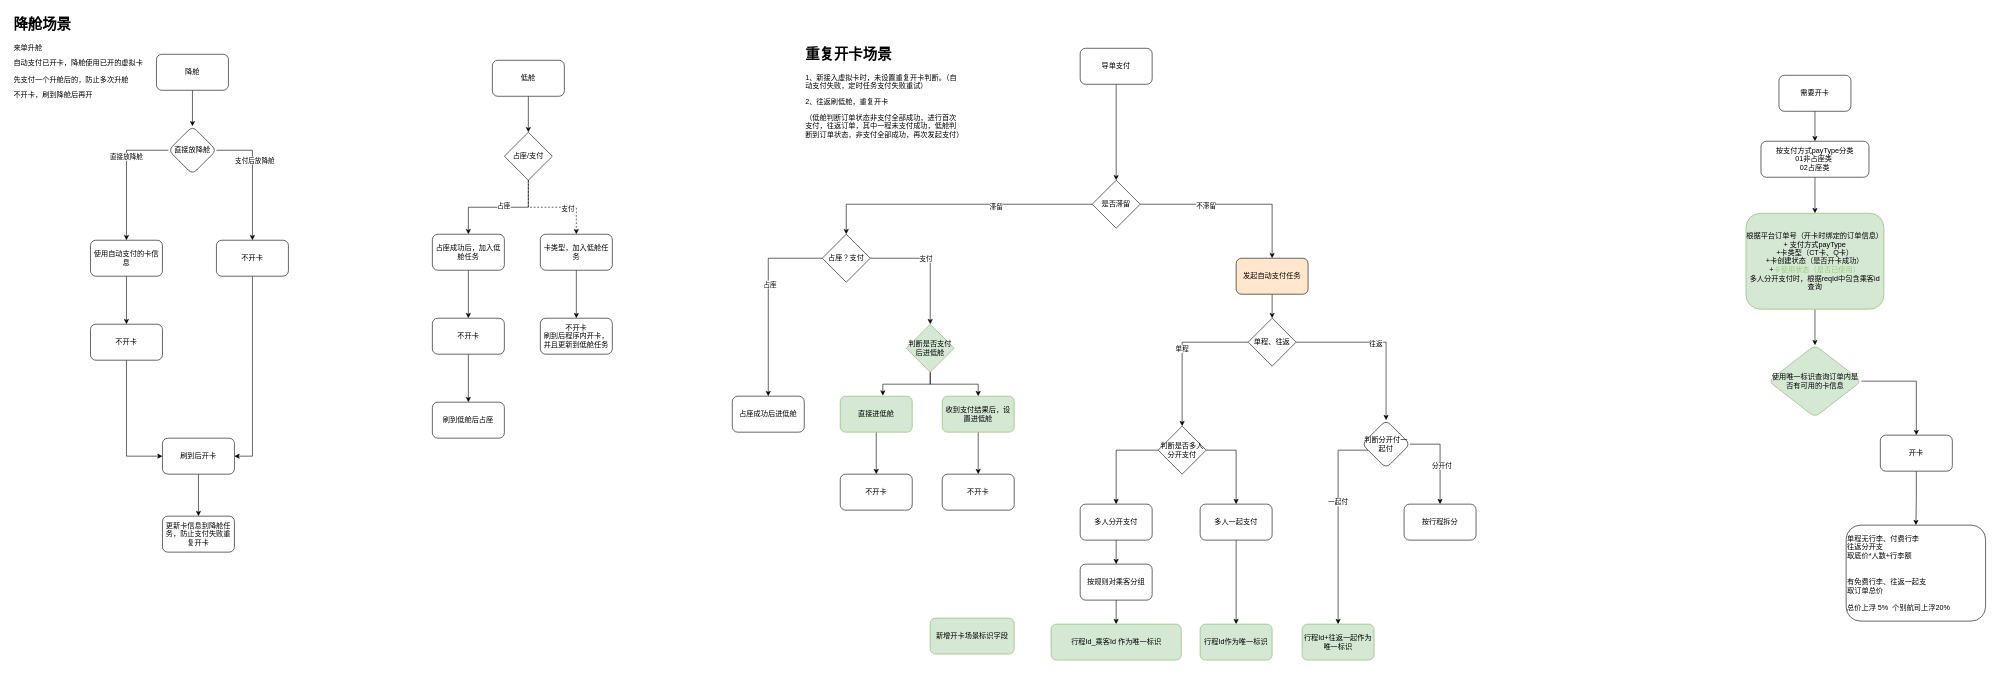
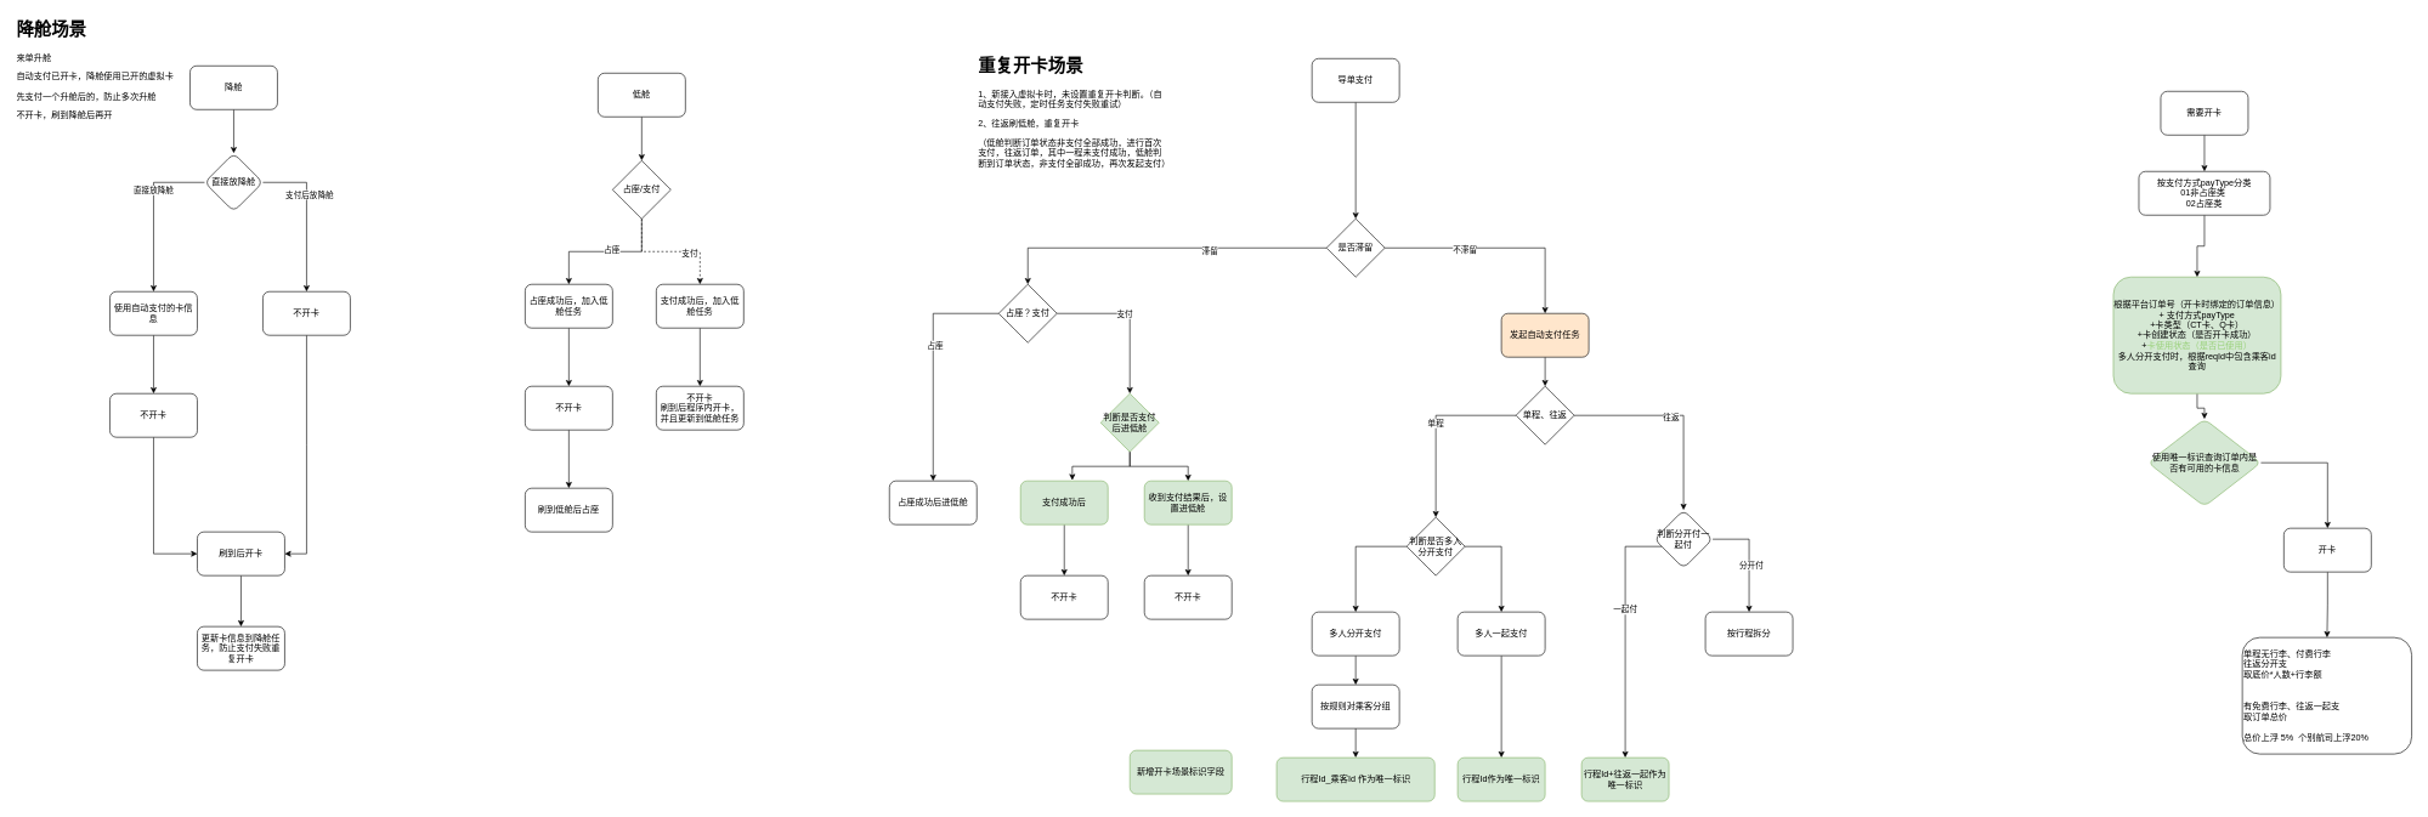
- <mxCell id="71" value="卡类型，加入低舱任务" style="rounded=1;whiteSpace=wrap;html=1;" vertex="1" parent="1"><mxGeometry x="900" y="390" width="120" height="60" as="geometry" /></mxCell>
+ <mxCell id="71" value="支付成功后，加入低舱任务" style="rounded=1;whiteSpace=wrap;html=1;" vertex="1" parent="1"><mxGeometry x="900" y="390" width="120" height="60" as="geometry" /></mxCell>
- <mxCell id="48" value="根据平台订单号（开卡时绑定的订单信息）&lt;div&gt;+ 支付方式payType&lt;/div&gt;&lt;div&gt;+卡类型（CT卡、Q卡）&lt;/div&gt;&lt;div&gt;+卡创建状态（是否开卡成功）&lt;/div&gt;&lt;div&gt;+&lt;font color=&quot;#97d077&quot;&gt;卡使用状态（是否已使用）&lt;/font&gt;&lt;br&gt;&lt;div&gt;多人分开支付时，根据reqId中包含乘客id查询&lt;/div&gt;&lt;/div&gt;" style="whiteSpace=wrap;html=1;rounded=1;fillColor=#d5e8d4;strokeColor=#82b366;" vertex="1" parent="1"><mxGeometry x="2910" y="355" width="230" height="160" as="geometry" /></mxCell>
+ <mxCell id="48" value="根据平台订单号（开卡时绑定的订单信息）&lt;div&gt;+ 支付方式payType&lt;/div&gt;&lt;div&gt;+卡类型（CT卡、Q卡）&lt;/div&gt;&lt;div&gt;+卡创建状态（是否开卡成功）&lt;/div&gt;&lt;div&gt;+&lt;font color=&quot;#97d077&quot;&gt;卡使用状态（是否已使用）&lt;/font&gt;&lt;br&gt;&lt;div&gt;多人分开支付时，根据reqId中包含乘客id查询&lt;/div&gt;&lt;/div&gt;" style="whiteSpace=wrap;html=1;rounded=1;fillColor=#d5e8d4;strokeColor=#82b366;" vertex="1" parent="1"><mxGeometry x="2900" y="380" width="230" height="160" as="geometry" /></mxCell>
- <mxCell id="18" value="直接进低舱" style="rounded=1;whiteSpace=wrap;html=1;fillColor=#d5e8d4;strokeColor=#82b366;" vertex="1" parent="1"><mxGeometry x="1400" y="660" width="120" height="60" as="geometry" /></mxCell>
+ <mxCell id="18" value="支付成功后" style="rounded=1;whiteSpace=wrap;html=1;fillColor=#d5e8d4;strokeColor=#82b366;" vertex="1" parent="1"><mxGeometry x="1400" y="660" width="120" height="60" as="geometry" /></mxCell>
